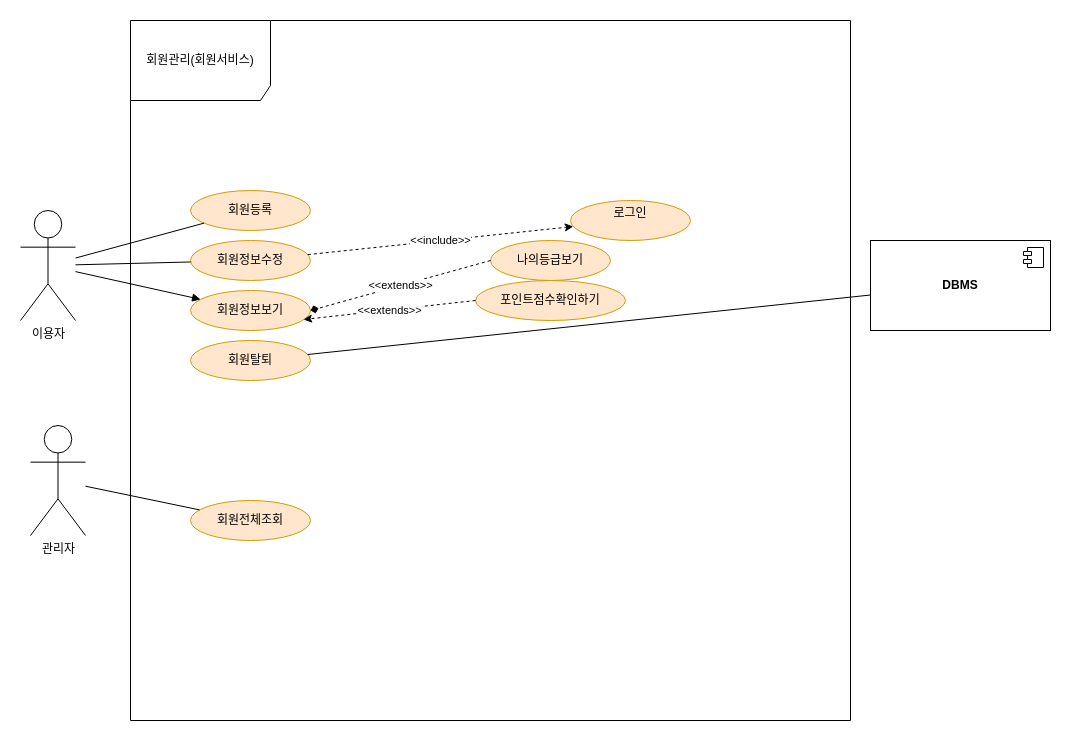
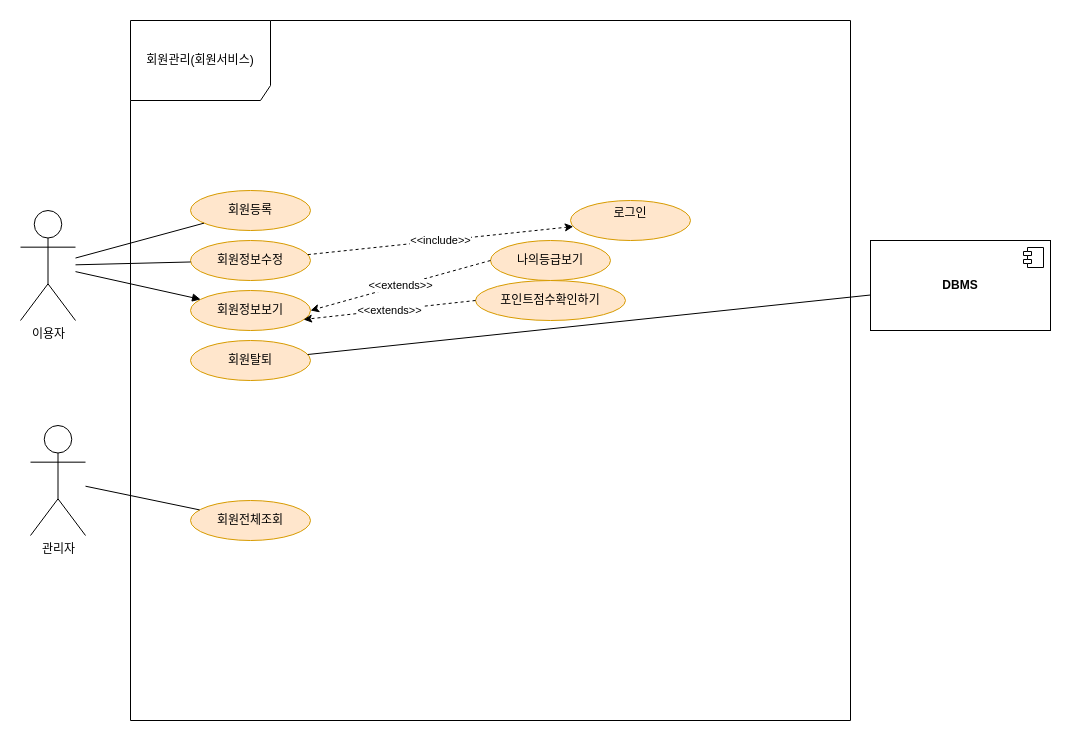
- <mxCell id="12" value="&amp;lt;&amp;lt;extends&amp;gt;&amp;gt;" style="endArrow=diamond;html=1;rounded=0;exitX=0;exitY=0.5;exitDx=0;exitDy=0;dashed=1;entryX=1;entryY=0.5;entryDx=0;entryDy=0;" edge="1" parent="1" source="10" target="6"><mxGeometry width="50" height="50" relative="1" as="geometry"><mxPoint x="320" y="400" as="sourcePoint" /><mxPoint x="580" y="408" as="targetPoint" /></mxGeometry></mxCell>
+ <mxCell id="12" value="&amp;lt;&amp;lt;extends&amp;gt;&amp;gt;" style="endArrow=classic;html=1;rounded=0;exitX=0;exitY=0.5;exitDx=0;exitDy=0;dashed=1;entryX=1;entryY=0.5;entryDx=0;entryDy=0;" edge="1" parent="1" source="10" target="6"><mxGeometry width="50" height="50" relative="1" as="geometry"><mxPoint x="320" y="400" as="sourcePoint" /><mxPoint x="580" y="408" as="targetPoint" /></mxGeometry></mxCell>
